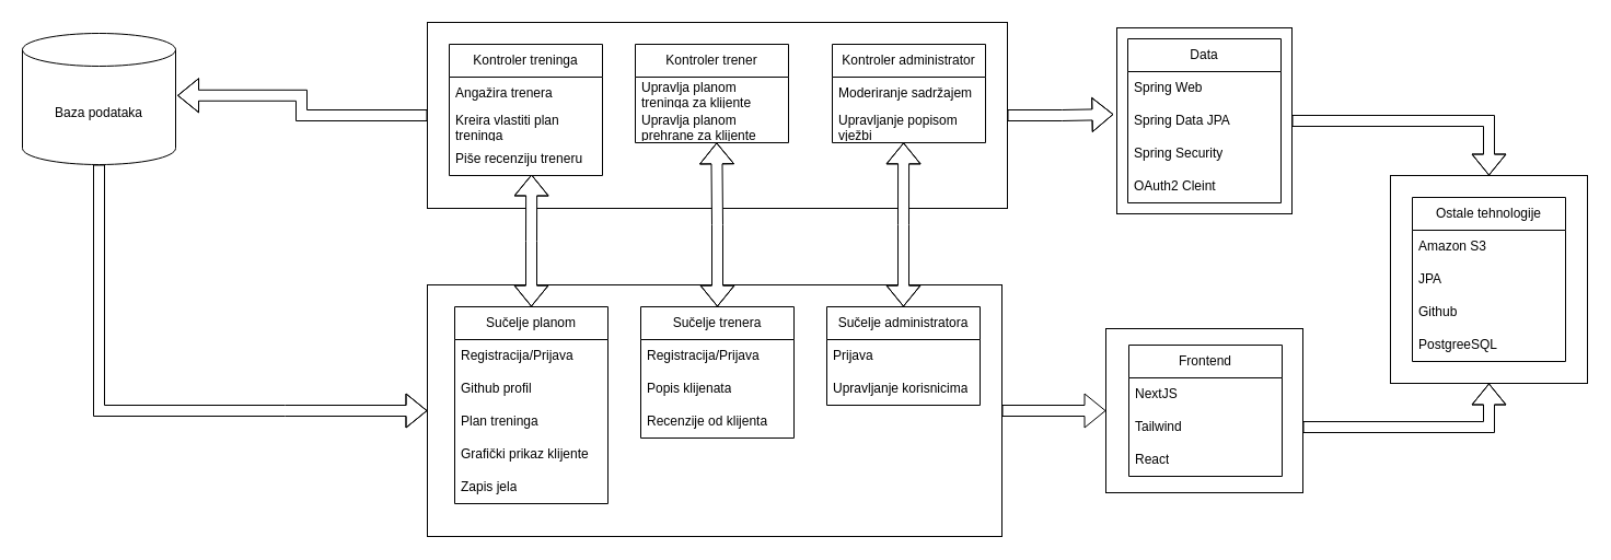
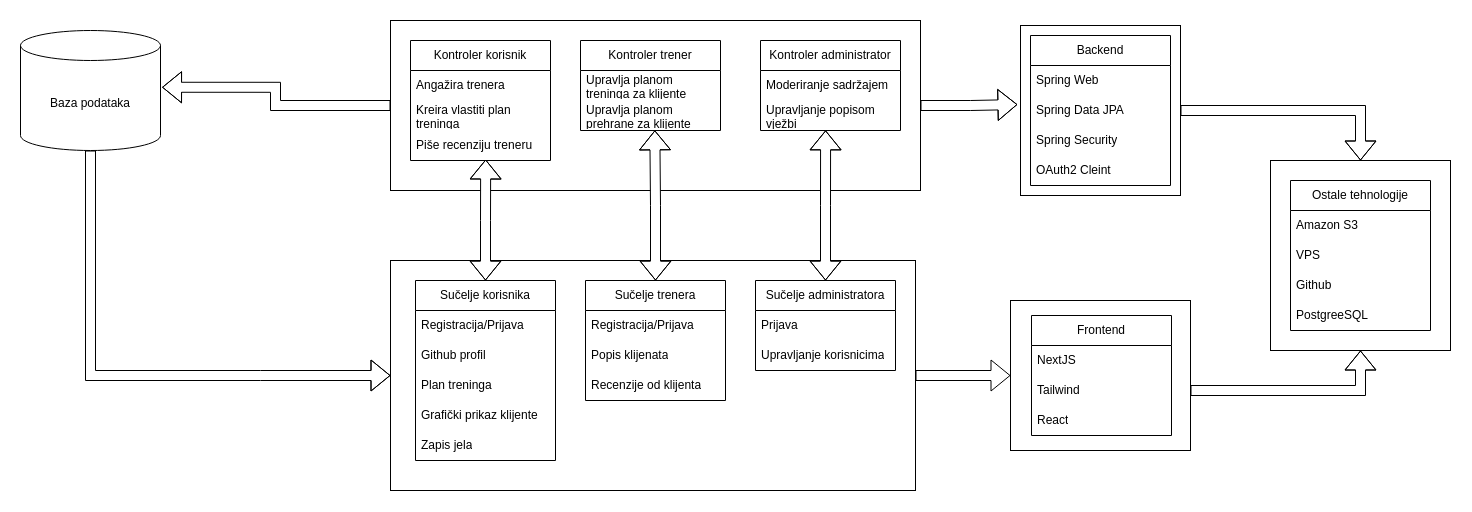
- <mxCell id="43" value="Data" style="swimlane;fontStyle=0;childLayout=stackLayout;horizontal=1;startSize=30;horizontalStack=0;resizeParent=1;resizeParentMax=0;resizeLast=0;collapsible=1;marginBottom=0;whiteSpace=wrap;html=1;" vertex="1" parent="41"><mxGeometry x="10" y="10" width="140" height="150" as="geometry" /></mxCell>
+ <mxCell id="43" value="Backend" style="swimlane;fontStyle=0;childLayout=stackLayout;horizontal=1;startSize=30;horizontalStack=0;resizeParent=1;resizeParentMax=0;resizeLast=0;collapsible=1;marginBottom=0;whiteSpace=wrap;html=1;" vertex="1" parent="41"><mxGeometry x="10" y="10" width="140" height="150" as="geometry" /></mxCell>
- <mxCell id="6" value="Kontroler treninga" style="swimlane;fontStyle=0;childLayout=stackLayout;horizontal=1;startSize=30;horizontalStack=0;resizeParent=1;resizeParentMax=0;resizeLast=0;collapsible=1;marginBottom=0;whiteSpace=wrap;html=1;" parent="4" vertex="1"><mxGeometry x="20" y="20" width="140" height="120" as="geometry" /></mxCell>
+ <mxCell id="6" value="Kontroler korisnik" style="swimlane;fontStyle=0;childLayout=stackLayout;horizontal=1;startSize=30;horizontalStack=0;resizeParent=1;resizeParentMax=0;resizeLast=0;collapsible=1;marginBottom=0;whiteSpace=wrap;html=1;" parent="4" vertex="1"><mxGeometry x="20" y="20" width="140" height="120" as="geometry" /></mxCell>
- <mxCell id="54" value="JPA" style="text;strokeColor=none;fillColor=none;align=left;verticalAlign=middle;spacingLeft=4;spacingRight=4;overflow=hidden;points=[[0,0.5],[1,0.5]];portConstraint=eastwest;rotatable=0;whiteSpace=wrap;html=1;" vertex="1" parent="52"><mxGeometry y="60" width="140" height="30" as="geometry" /></mxCell>
+ <mxCell id="54" value="VPS" style="text;strokeColor=none;fillColor=none;align=left;verticalAlign=middle;spacingLeft=4;spacingRight=4;overflow=hidden;points=[[0,0.5],[1,0.5]];portConstraint=eastwest;rotatable=0;whiteSpace=wrap;html=1;" vertex="1" parent="52"><mxGeometry y="60" width="140" height="30" as="geometry" /></mxCell>
- <mxCell id="18" value="Sučelje planom" style="swimlane;fontStyle=0;childLayout=stackLayout;horizontal=1;startSize=30;horizontalStack=0;resizeParent=1;resizeParentMax=0;resizeLast=0;collapsible=1;marginBottom=0;whiteSpace=wrap;html=1;" parent="16" vertex="1"><mxGeometry x="25" y="20" width="140" height="180" as="geometry" /></mxCell>
+ <mxCell id="18" value="Sučelje korisnika" style="swimlane;fontStyle=0;childLayout=stackLayout;horizontal=1;startSize=30;horizontalStack=0;resizeParent=1;resizeParentMax=0;resizeLast=0;collapsible=1;marginBottom=0;whiteSpace=wrap;html=1;" parent="16" vertex="1"><mxGeometry x="25" y="20" width="140" height="180" as="geometry" /></mxCell>
